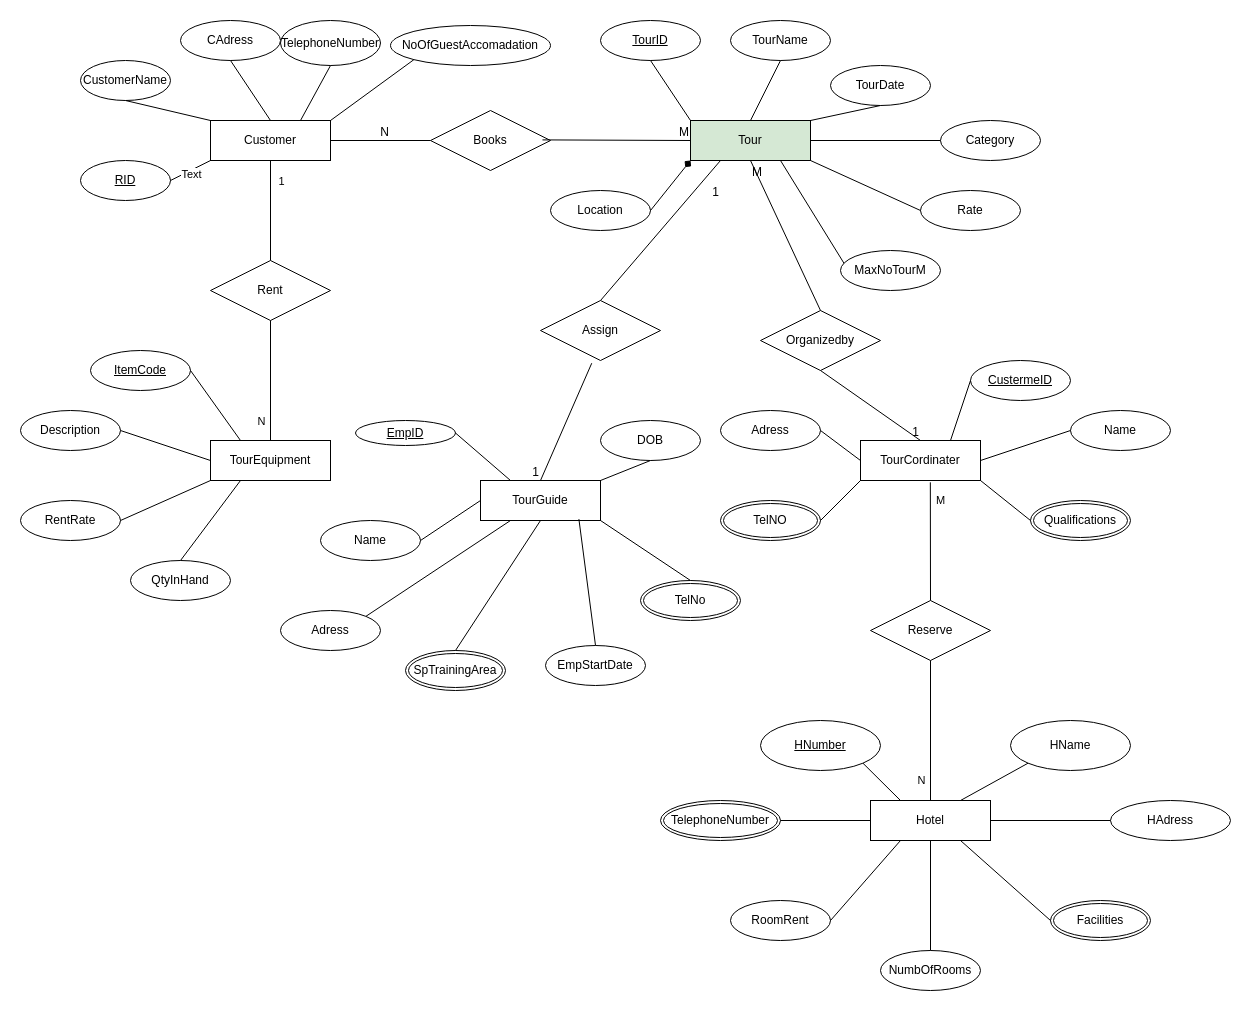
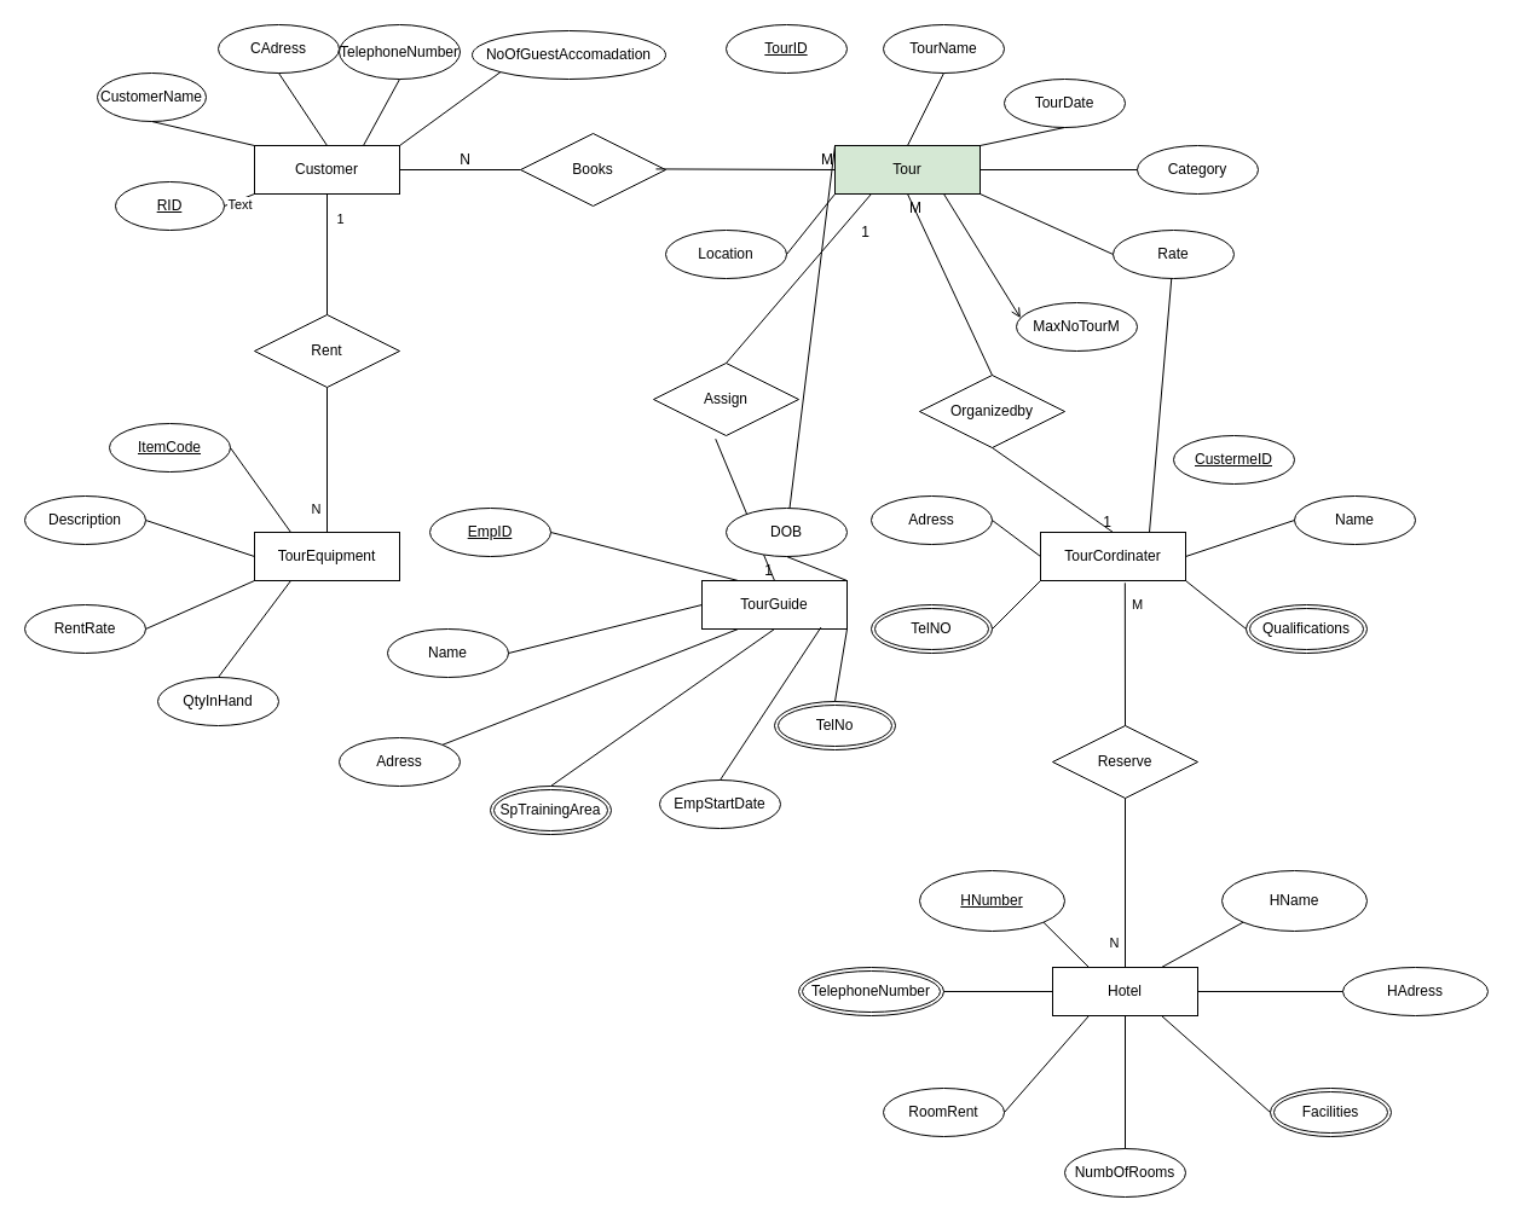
- <mxCell id="48" value="" style="endArrow=none;html=1;rounded=0;entryX=0.5;entryY=1;entryDx=0;entryDy=0;exitX=0;exitY=0;exitDx=0;exitDy=0;" parent="1" source="5" target="46" edge="1"><mxGeometry width="50" height="50" relative="1" as="geometry"><mxPoint x="690" y="130" as="sourcePoint" /><mxPoint x="740" y="80" as="targetPoint" /></mxGeometry></mxCell>
+ <mxCell id="48" value="" style="endArrow=none;html=1;rounded=0;exitX=0;exitY=0;exitDx=0;exitDy=0;" parent="1" source="5" target="104" edge="1"><mxGeometry width="50" height="50" relative="1" as="geometry"><mxPoint x="690" y="130" as="sourcePoint" /><mxPoint x="740" y="80" as="targetPoint" /></mxGeometry></mxCell>
- <mxCell id="55" value="" style="endArrow=diamond;html=1;rounded=0;entryX=0;entryY=1;entryDx=0;entryDy=0;exitX=1;exitY=0.5;exitDx=0;exitDy=0;" parent="1" source="52" target="5" edge="1"><mxGeometry width="50" height="50" relative="1" as="geometry"><mxPoint x="640" y="200" as="sourcePoint" /><mxPoint x="690" y="150" as="targetPoint" /></mxGeometry></mxCell>
+ <mxCell id="55" value="" style="endArrow=none;html=1;rounded=0;entryX=0;entryY=1;entryDx=0;entryDy=0;exitX=1;exitY=0.5;exitDx=0;exitDy=0;" parent="1" source="52" target="5" edge="1"><mxGeometry width="50" height="50" relative="1" as="geometry"><mxPoint x="640" y="200" as="sourcePoint" /><mxPoint x="690" y="150" as="targetPoint" /></mxGeometry></mxCell>
- <mxCell id="10" value="&lt;u&gt;RID&lt;/u&gt;" style="ellipse;whiteSpace=wrap;html=1;" parent="1" vertex="1"><mxGeometry y="160" width="90" height="40" as="geometry" x="80" /></mxCell>
+ <mxCell id="10" value="&lt;u&gt;RID&lt;/u&gt;" style="ellipse;whiteSpace=wrap;html=1;" parent="1" vertex="1"><mxGeometry x="95" y="150" width="90" height="40" as="geometry" /></mxCell>
- <mxCell id="56" value="" style="endArrow=none;html=1;rounded=0;entryX=0.034;entryY=0.315;entryDx=0;entryDy=0;entryPerimeter=0;exitX=0.75;exitY=1;exitDx=0;exitDy=0;" parent="1" source="5" target="54" edge="1"><mxGeometry width="50" height="50" relative="1" as="geometry"><mxPoint x="780" y="270" as="sourcePoint" /><mxPoint x="830" y="220" as="targetPoint" /></mxGeometry></mxCell>
+ <mxCell id="56" value="" style="endArrow=open;html=1;rounded=0;entryX=0.034;entryY=0.315;entryDx=0;entryDy=0;entryPerimeter=0;exitX=0.75;exitY=1;exitDx=0;exitDy=0;" parent="1" source="5" target="54" edge="1"><mxGeometry width="50" height="50" relative="1" as="geometry"><mxPoint x="780" y="270" as="sourcePoint" /><mxPoint x="830" y="220" as="targetPoint" /></mxGeometry></mxCell>
- <mxCell id="89" value="" style="endArrow=none;html=1;rounded=0;entryX=0;entryY=0.5;entryDx=0;entryDy=0;exitX=0.75;exitY=0;exitDx=0;exitDy=0;" parent="1" edge="1" target="84" source="32"><mxGeometry width="50" height="50" relative="1" as="geometry"><mxPoint x="910" y="430" as="sourcePoint" /><mxPoint x="960" y="380" as="targetPoint" /></mxGeometry></mxCell>
+ <mxCell id="89" value="" style="endArrow=none;html=1;rounded=0;exitX=0.75;exitY=0;exitDx=0;exitDy=0;" parent="1" edge="1" target="53" source="32"><mxGeometry width="50" height="50" relative="1" as="geometry"><mxPoint x="910" y="430" as="sourcePoint" /><mxPoint x="960" y="380" as="targetPoint" /></mxGeometry></mxCell>
- <mxCell id="95" value="EmpID" style="ellipse;whiteSpace=wrap;html=1;align=center;fontStyle=4;" vertex="1" parent="1"><mxGeometry x="355" y="420" width="100" height="25" as="geometry" /></mxCell>
+ <mxCell id="95" value="EmpID" style="ellipse;whiteSpace=wrap;html=1;align=center;fontStyle=4;" vertex="1" parent="1"><mxGeometry x="355" y="420" width="100" height="40" as="geometry" /></mxCell>
- <mxCell id="38" value="TourGuide" style="whiteSpace=wrap;html=1;align=center;" parent="1" vertex="1"><mxGeometry x="480" y="480" width="120" height="40" as="geometry" /></mxCell>
+ <mxCell id="38" value="TourGuide" style="whiteSpace=wrap;html=1;align=center;" parent="1" vertex="1"><mxGeometry x="580" y="480" width="120" height="40" as="geometry" /></mxCell>
